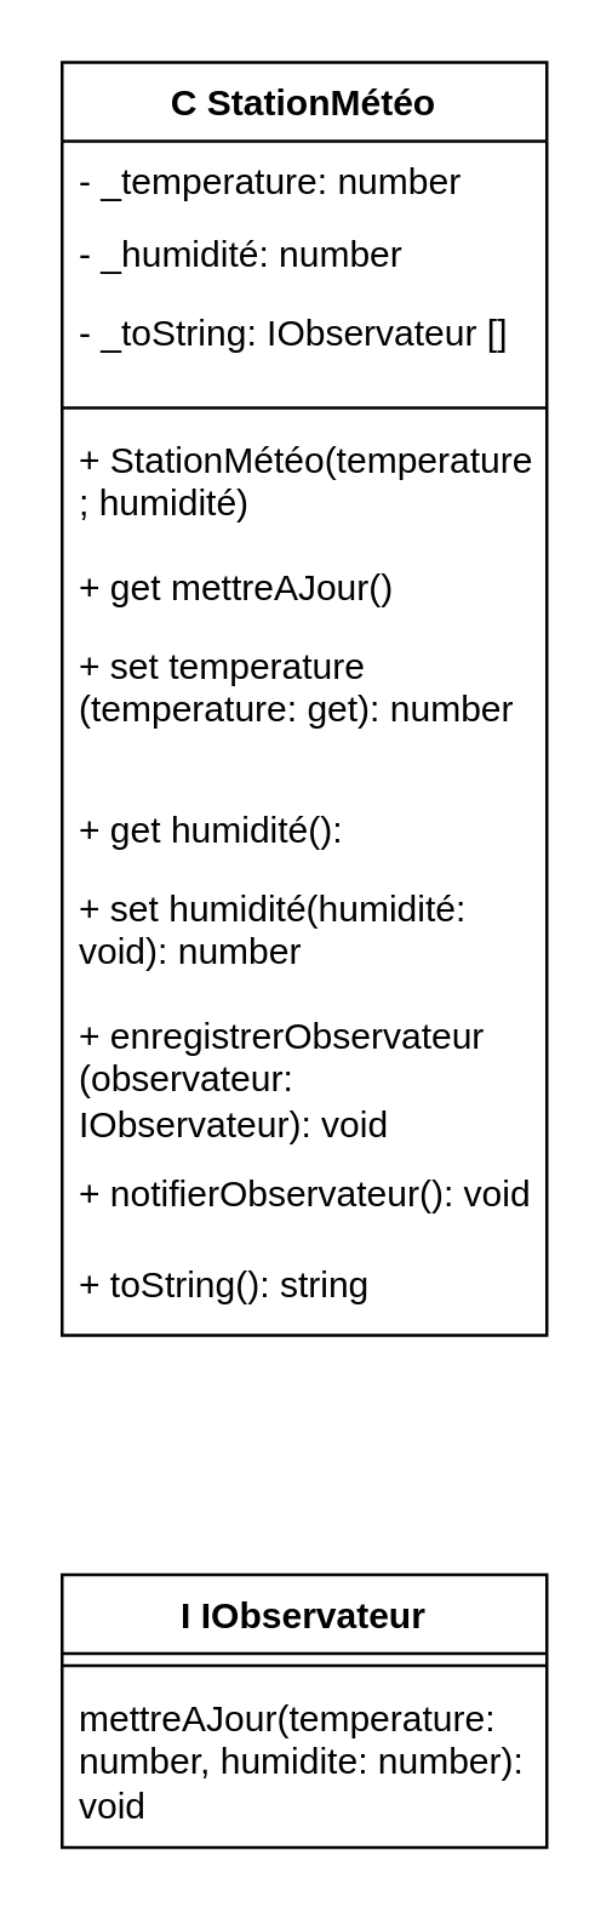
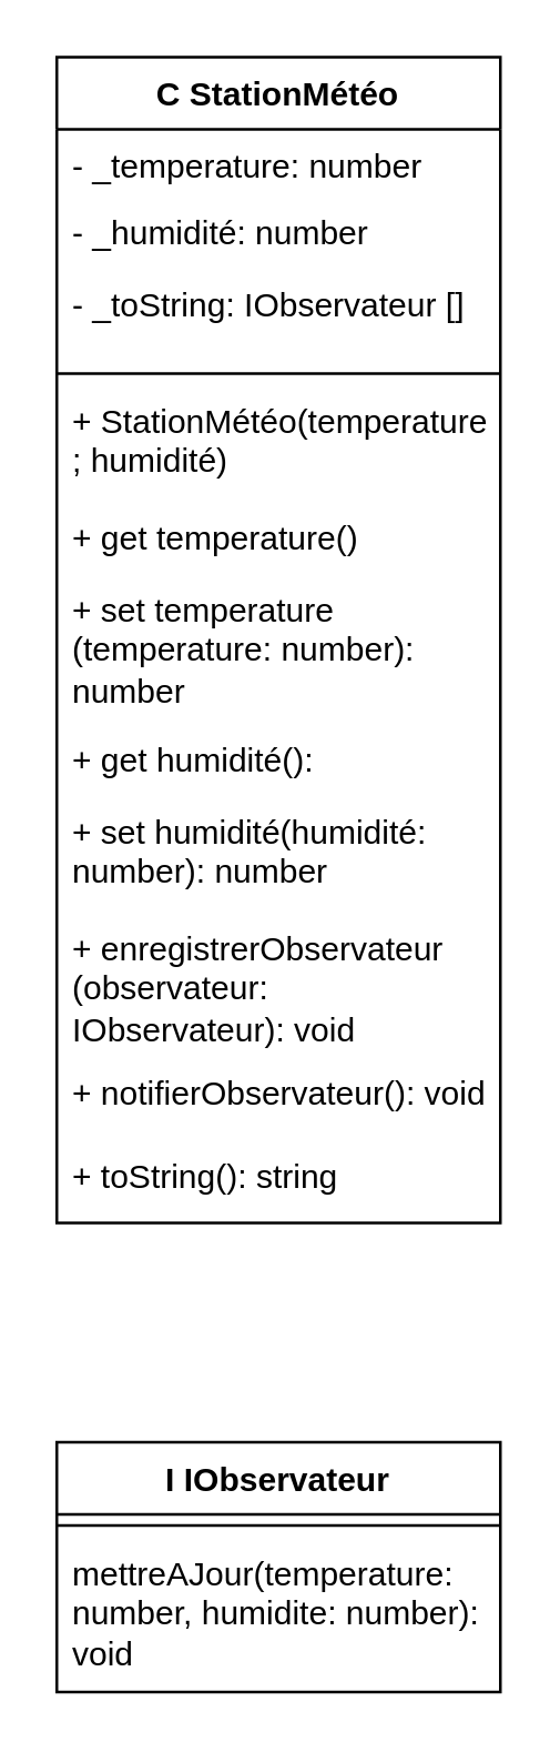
- <mxCell id="8" value="+ get mettreAJour()" style="text;strokeColor=none;fillColor=none;align=left;verticalAlign=top;spacingLeft=4;spacingRight=4;overflow=hidden;rotatable=0;points=[[0,0.5],[1,0.5]];portConstraint=eastwest;whiteSpace=wrap;html=1;" vertex="1" parent="2"><mxGeometry y="160" width="160" height="26" as="geometry" /></mxCell>
+ <mxCell id="8" value="+ get temperature()" style="text;strokeColor=none;fillColor=none;align=left;verticalAlign=top;spacingLeft=4;spacingRight=4;overflow=hidden;rotatable=0;points=[[0,0.5],[1,0.5]];portConstraint=eastwest;whiteSpace=wrap;html=1;" vertex="1" parent="2"><mxGeometry y="160" width="160" height="26" as="geometry" /></mxCell>
- <mxCell id="9" value="+ set temperature (temperature: get): number" style="text;strokeColor=none;fillColor=none;align=left;verticalAlign=top;spacingLeft=4;spacingRight=4;overflow=hidden;rotatable=0;points=[[0,0.5],[1,0.5]];portConstraint=eastwest;whiteSpace=wrap;html=1;" vertex="1" parent="2"><mxGeometry y="186" width="160" height="54" as="geometry" /></mxCell>
+ <mxCell id="9" value="+ set temperature (temperature: number): number" style="text;strokeColor=none;fillColor=none;align=left;verticalAlign=top;spacingLeft=4;spacingRight=4;overflow=hidden;rotatable=0;points=[[0,0.5],[1,0.5]];portConstraint=eastwest;whiteSpace=wrap;html=1;" vertex="1" parent="2"><mxGeometry y="186" width="160" height="54" as="geometry" /></mxCell>
- <mxCell id="11" value="+ set humidité(humidité: void): number" style="text;strokeColor=none;fillColor=none;align=left;verticalAlign=top;spacingLeft=4;spacingRight=4;overflow=hidden;rotatable=0;points=[[0,0.5],[1,0.5]];portConstraint=eastwest;whiteSpace=wrap;html=1;" vertex="1" parent="2"><mxGeometry y="266" width="160" height="42" as="geometry" /></mxCell>
+ <mxCell id="11" value="+ set humidité(humidité: number): number" style="text;strokeColor=none;fillColor=none;align=left;verticalAlign=top;spacingLeft=4;spacingRight=4;overflow=hidden;rotatable=0;points=[[0,0.5],[1,0.5]];portConstraint=eastwest;whiteSpace=wrap;html=1;" vertex="1" parent="2"><mxGeometry y="266" width="160" height="42" as="geometry" /></mxCell>
